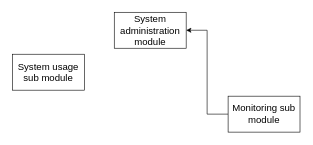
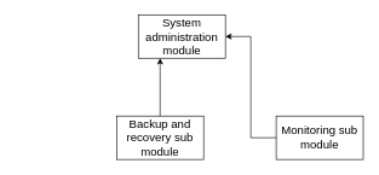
- <mxCell id="3" value="&lt;p class=&quot;MsoNormal&quot; style=&quot;margin: 0cm ; font-size: medium ; font-family: &amp;#34;calibri&amp;#34; , sans-serif&quot;&gt;&lt;span lang=&quot;EN-HK&quot;&gt;System usage sub module&lt;/span&gt;&lt;/p&gt;" style="rounded=0;whiteSpace=wrap;html=1;" vertex="1" parent="1"><mxGeometry x="20" y="90" width="120" height="60" as="geometry" /></mxCell>
+ <mxCell id="4" style="edgeStyle=orthogonalEdgeStyle;rounded=0;orthogonalLoop=1;jettySize=auto;html=1;entryX=0.25;entryY=1;entryDx=0;entryDy=0;" edge="1" parent="1" source="5" target="2"><mxGeometry relative="1" as="geometry" /></mxCell>
+ <mxCell id="5" value="&lt;p class=&quot;MsoNormal&quot; style=&quot;margin: 0cm ; font-size: medium ; font-family: &amp;#34;calibri&amp;#34; , sans-serif&quot;&gt;&lt;span lang=&quot;EN-HK&quot;&gt;Backup and recovery sub module&lt;/span&gt;&lt;/p&gt;" style="rounded=0;whiteSpace=wrap;html=1;" vertex="1" parent="1"><mxGeometry x="160" y="160" width="120" height="60" as="geometry" /></mxCell>
